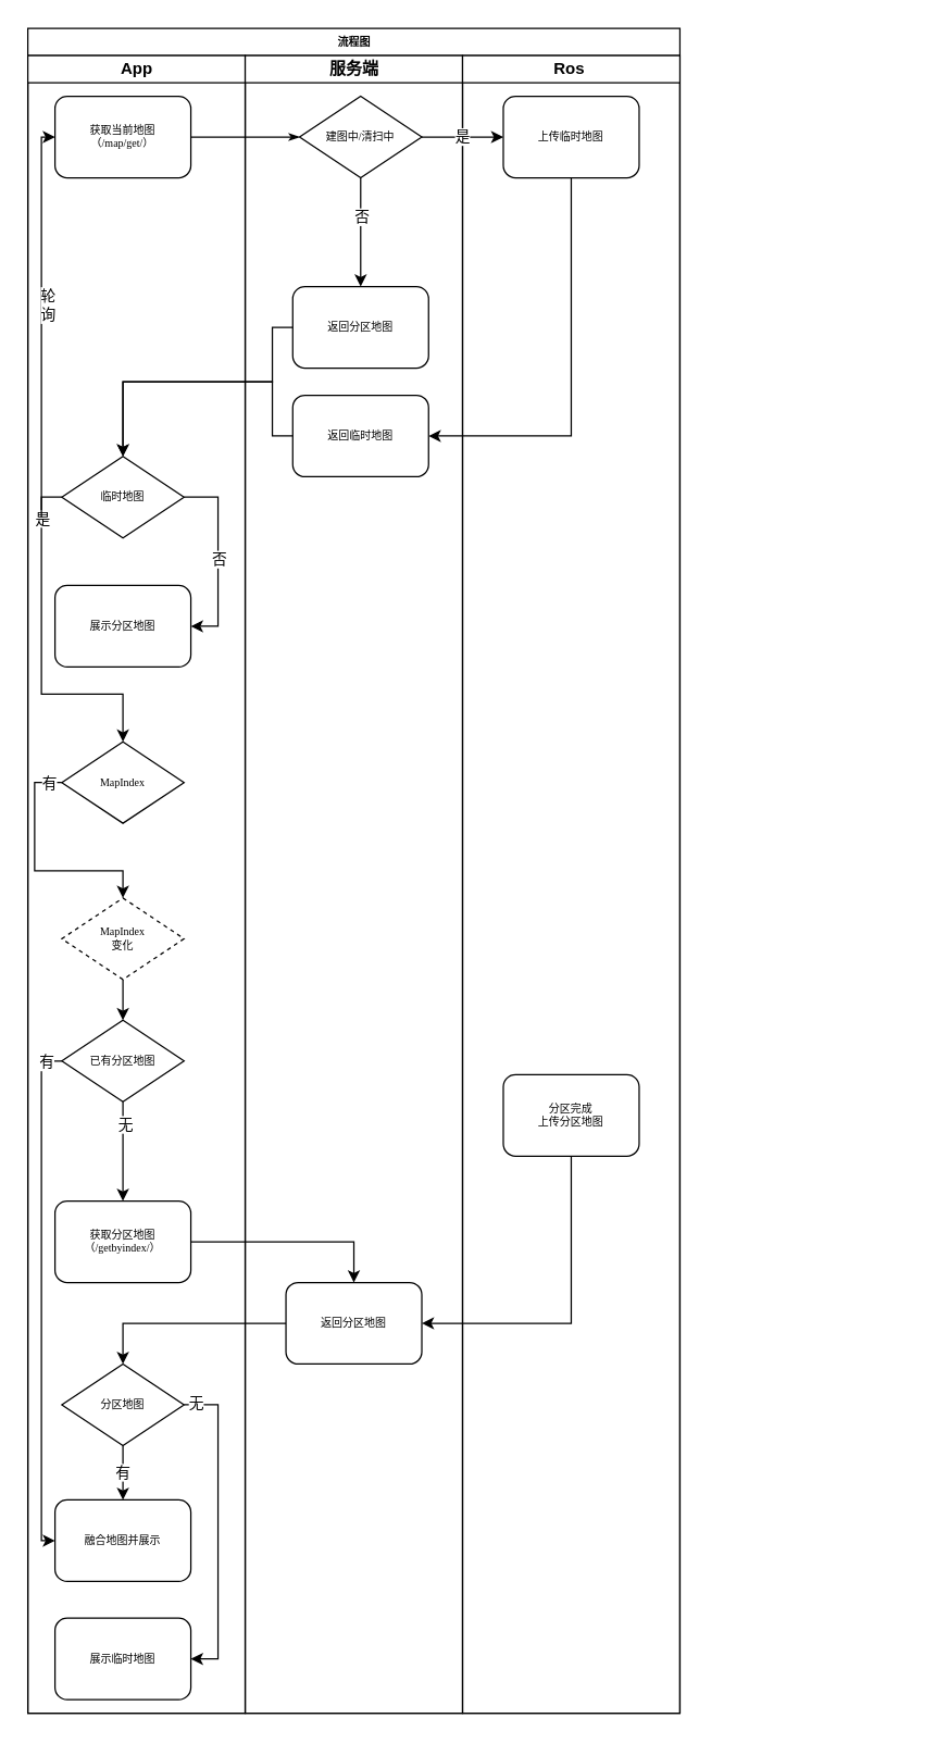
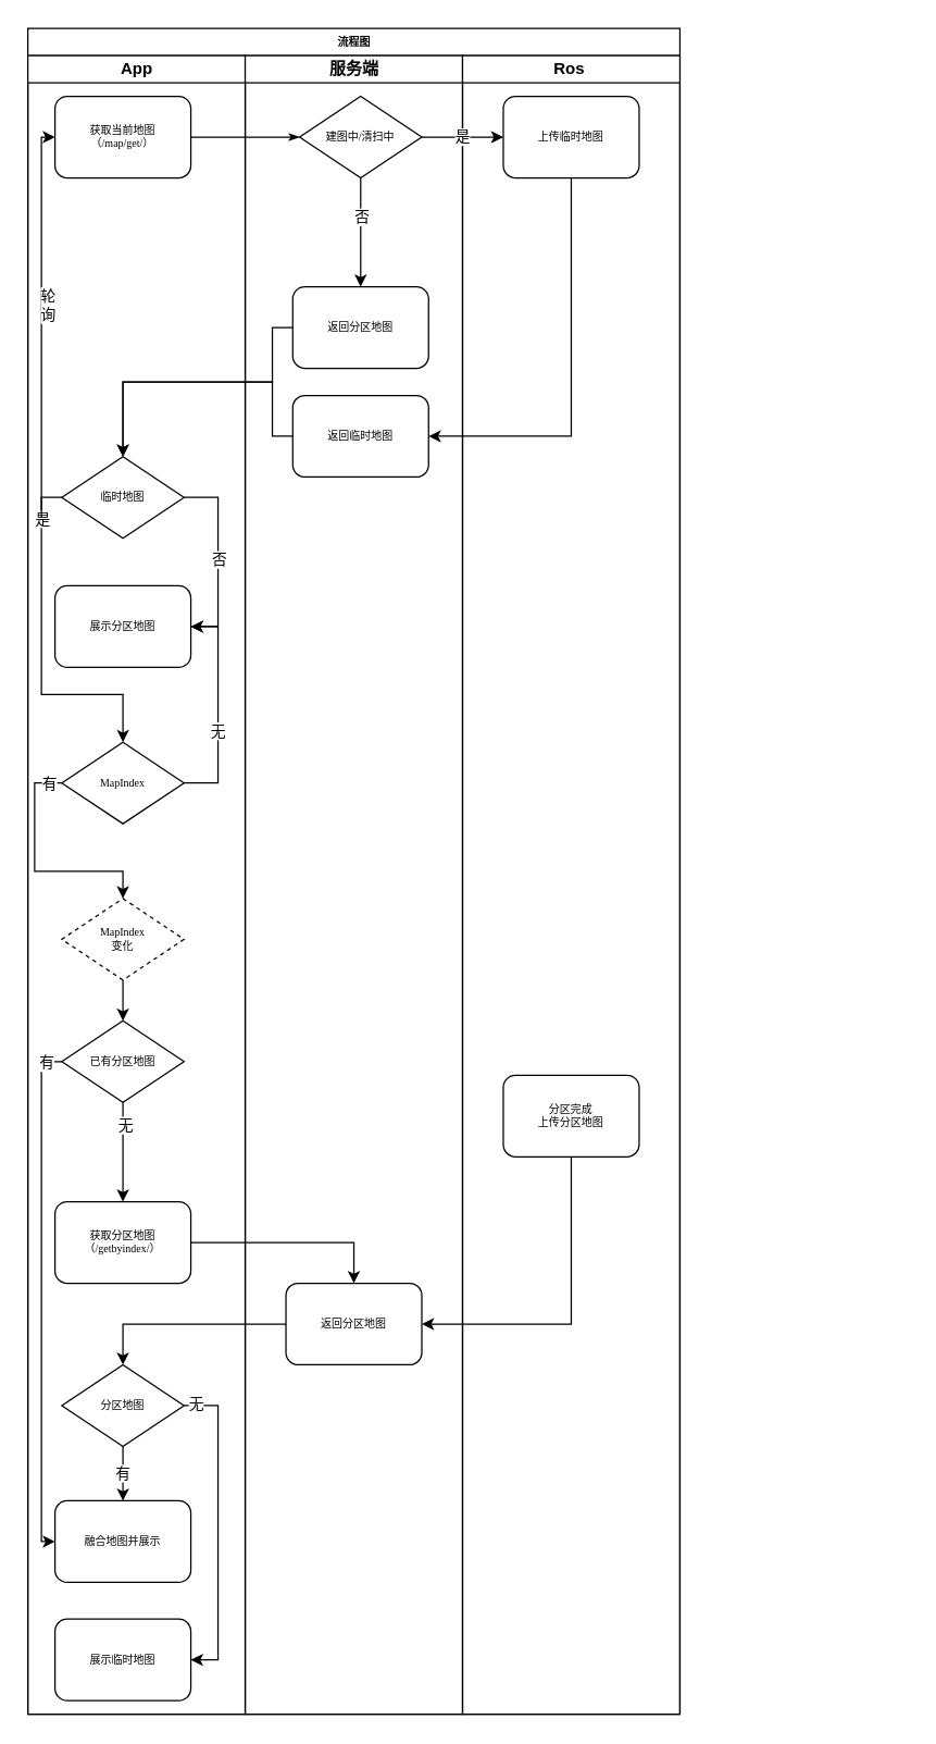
+ <mxCell id="17" style="edgeStyle=orthogonalEdgeStyle;rounded=0;orthogonalLoop=1;jettySize=auto;html=1;exitX=1;exitY=0.5;exitDx=0;exitDy=0;entryX=1;entryY=0.5;entryDx=0;entryDy=0;" edge="1" parent="5" source="19" target="14"><mxGeometry relative="1" as="geometry"><Array as="points"><mxPoint x="140" y="535" /><mxPoint x="140" y="420" /></Array></mxGeometry></mxCell>
+ <mxCell id="18" value="无" style="edgeLabel;html=1;align=center;verticalAlign=middle;resizable=0;points=[];" vertex="1" connectable="0" parent="17"><mxGeometry x="-0.2" y="1" relative="1" as="geometry"><mxPoint as="offset" /></mxGeometry></mxCell>
